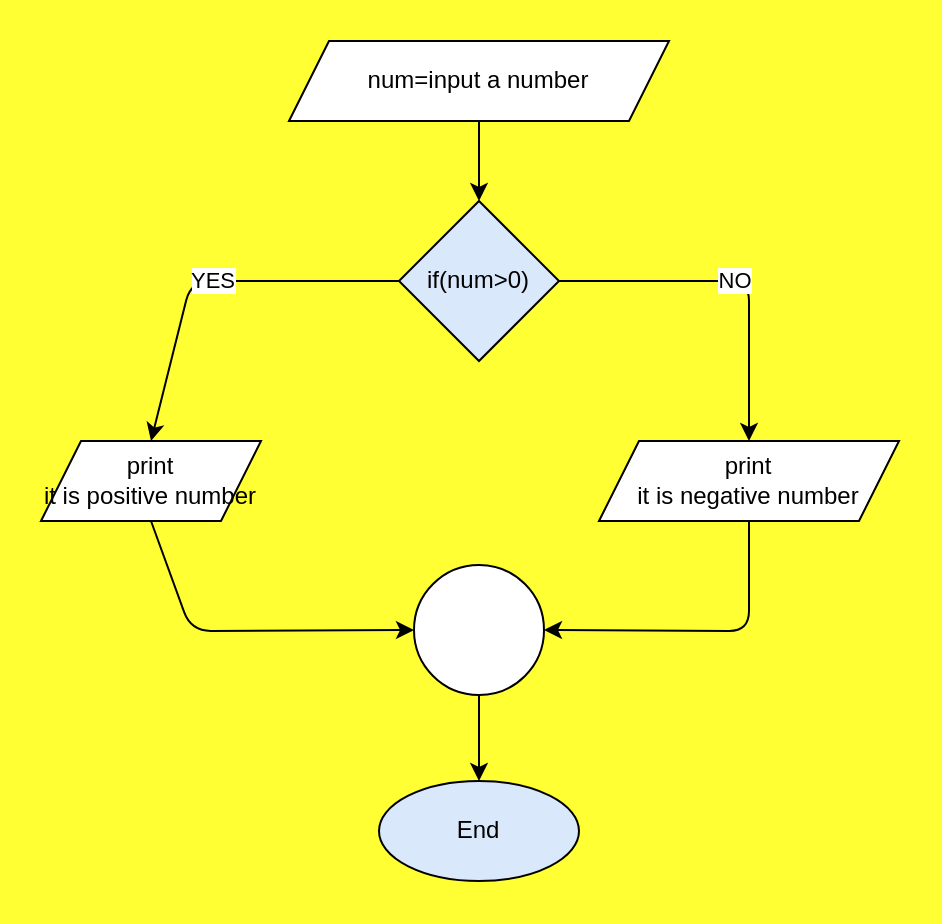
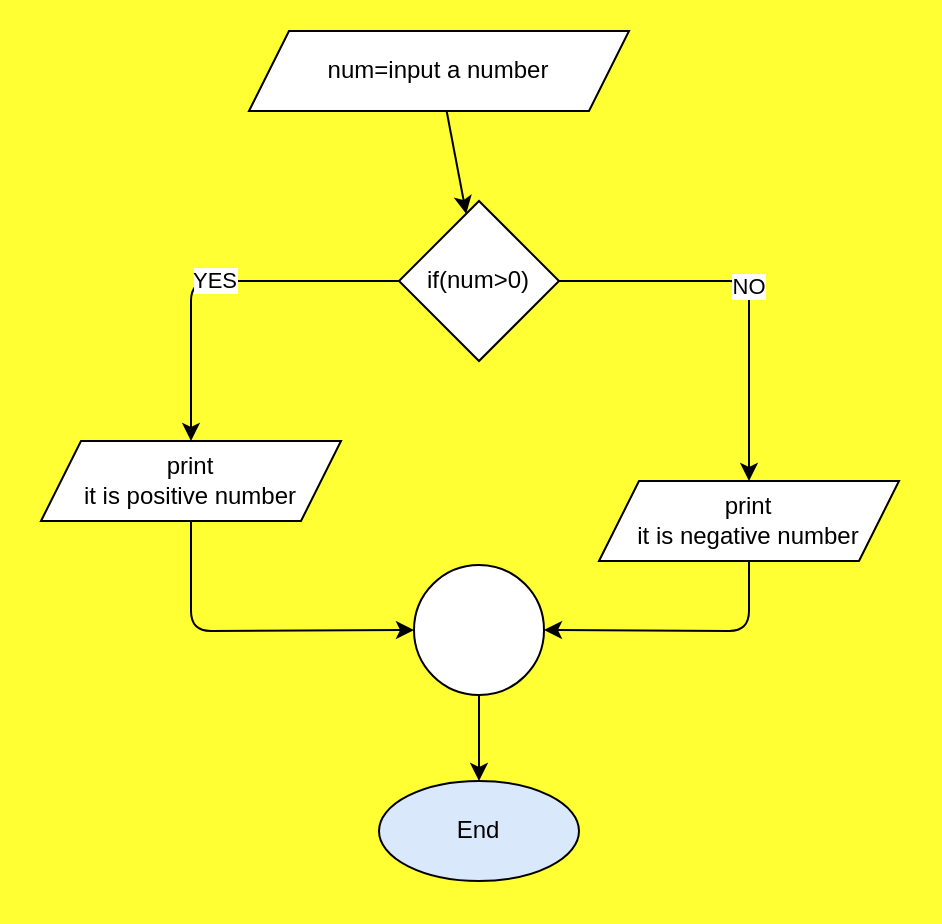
- <mxCell id="3" value="num=input a number" style="shape=parallelogram;perimeter=parallelogramPerimeter;whiteSpace=wrap;html=1;fixedSize=1;" vertex="1" parent="1"><mxGeometry x="144" y="20" width="190" height="40" as="geometry" /></mxCell>
+ <mxCell id="3" value="num=input a number" style="shape=parallelogram;perimeter=parallelogramPerimeter;whiteSpace=wrap;html=1;fixedSize=1;" vertex="1" parent="1"><mxGeometry x="124" y="15" width="190" height="40" as="geometry" /></mxCell>
- <mxCell id="6" value="if(num&amp;gt;0)" style="rhombus;whiteSpace=wrap;html=1;fillColor=#dae8fc;" vertex="1" parent="1"><mxGeometry x="199" y="100" width="80" height="80" as="geometry" /></mxCell>
+ <mxCell id="6" value="if(num&amp;gt;0)" style="rhombus;whiteSpace=wrap;html=1;" vertex="1" parent="1"><mxGeometry x="199" y="100" width="80" height="80" as="geometry" /></mxCell>
- <mxCell id="8" value="print&lt;br&gt;it is positive number" style="shape=parallelogram;perimeter=parallelogramPerimeter;whiteSpace=wrap;html=1;fixedSize=1;" vertex="1" parent="1"><mxGeometry x="20" y="220" width="110" height="40" as="geometry" /></mxCell>
+ <mxCell id="8" value="print&lt;br&gt;it is positive number" style="shape=parallelogram;perimeter=parallelogramPerimeter;whiteSpace=wrap;html=1;fixedSize=1;" vertex="1" parent="1"><mxGeometry x="20" y="220" width="150" height="40" as="geometry" /></mxCell>
- <mxCell id="10" value="print&lt;br&gt;it is negative number" style="shape=parallelogram;perimeter=parallelogramPerimeter;whiteSpace=wrap;html=1;fixedSize=1;" vertex="1" parent="1"><mxGeometry x="299" y="220" width="150" height="40" as="geometry" /></mxCell>
+ <mxCell id="10" value="print&lt;br&gt;it is negative number" style="shape=parallelogram;perimeter=parallelogramPerimeter;whiteSpace=wrap;html=1;fixedSize=1;" vertex="1" parent="1"><mxGeometry x="299" y="240" width="150" height="40" as="geometry" /></mxCell>
